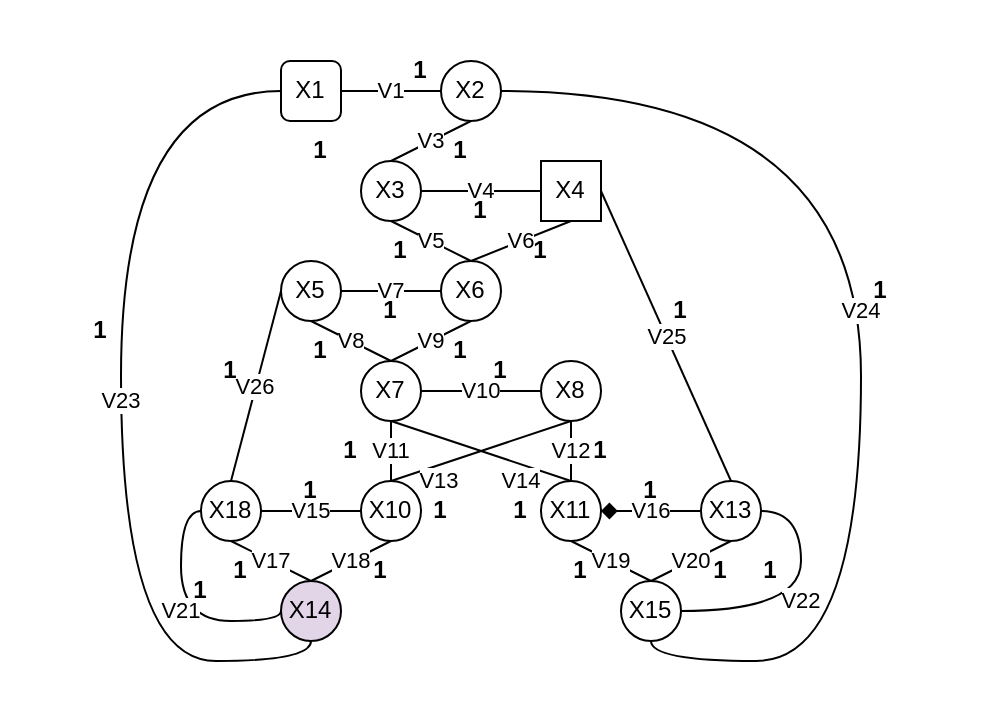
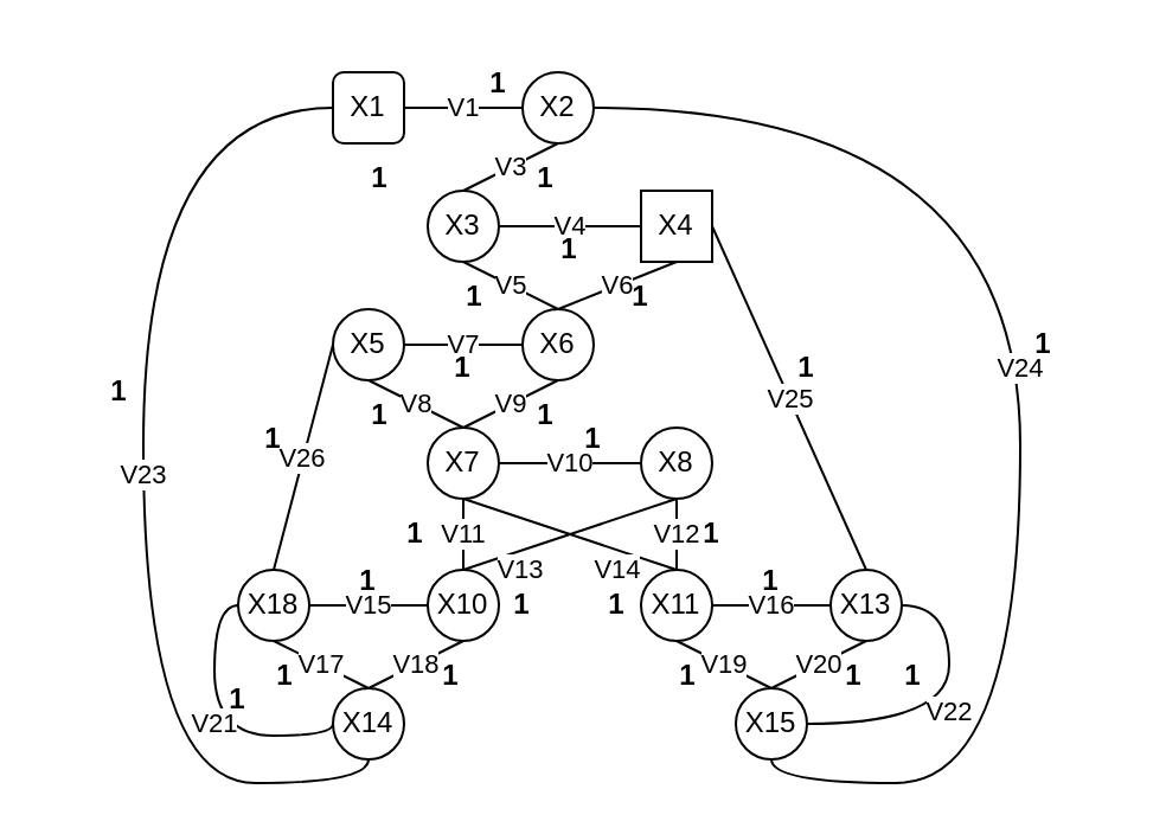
- <mxCell id="30" value="V16" style="endArrow=diamond;html=1;rounded=0;exitX=0;exitY=0.5;exitDx=0;exitDy=0;entryX=1;entryY=0.5;entryDx=0;entryDy=0;" edge="1" parent="1" source="12" target="13"><mxGeometry width="50" height="50" relative="1" as="geometry"><mxPoint x="235" y="250" as="sourcePoint" /><mxPoint x="325" y="280" as="targetPoint" /></mxGeometry></mxCell>
+ <mxCell id="30" value="V16" style="endArrow=none;html=1;rounded=0;exitX=0;exitY=0.5;exitDx=0;exitDy=0;entryX=1;entryY=0.5;entryDx=0;entryDy=0;" edge="1" parent="1" source="12" target="13"><mxGeometry width="50" height="50" relative="1" as="geometry"><mxPoint x="235" y="250" as="sourcePoint" /><mxPoint x="325" y="280" as="targetPoint" /></mxGeometry></mxCell>
- <mxCell id="10" value="X14" style="ellipse;whiteSpace=wrap;html=1;aspect=fixed;fillColor=#e1d5e7;" parent="1" vertex="1"><mxGeometry x="140" y="290" width="30" height="30" as="geometry" /></mxCell>
+ <mxCell id="10" value="X14" style="ellipse;whiteSpace=wrap;html=1;aspect=fixed;" parent="1" vertex="1"><mxGeometry x="140" y="290" width="30" height="30" as="geometry" /></mxCell>
